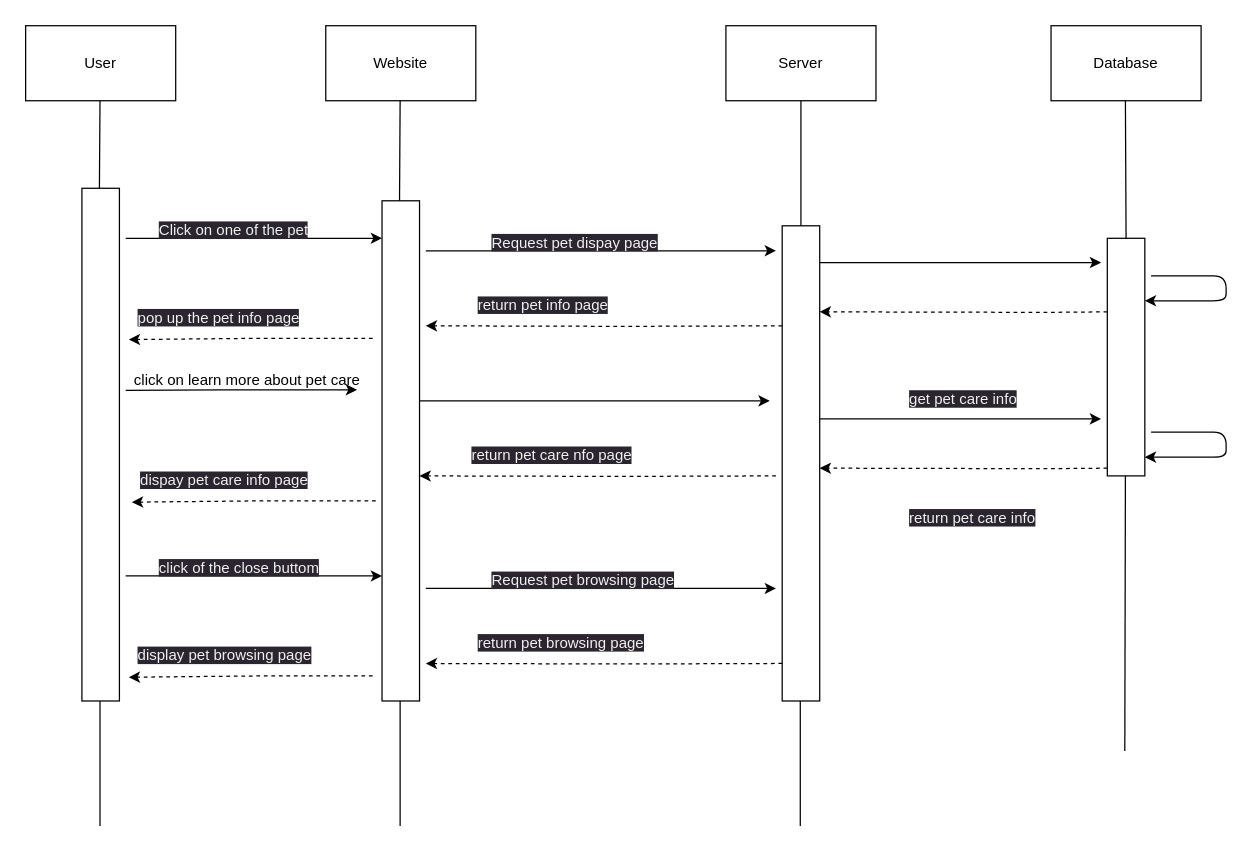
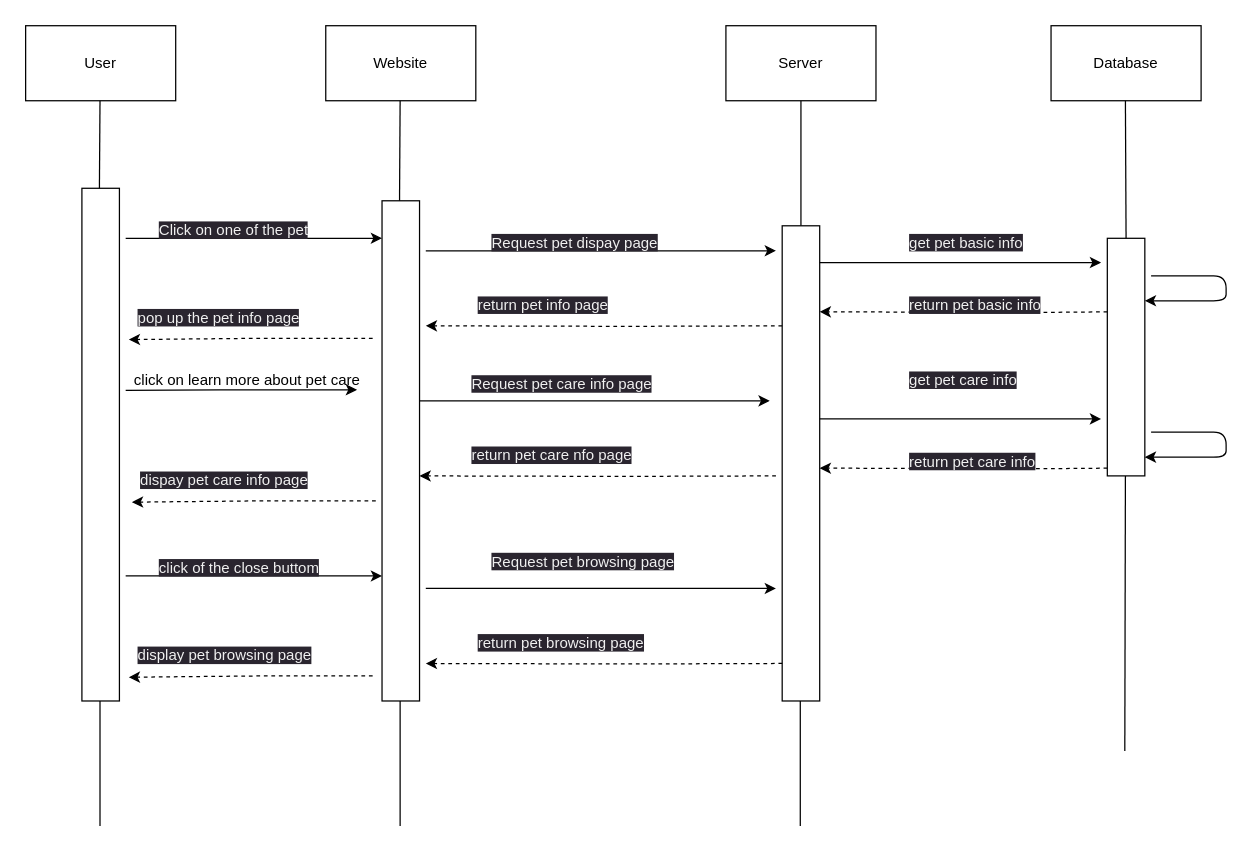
+ <mxCell id="26" value="&lt;span style=&quot;color: rgb(240, 240, 240); font-family: Helvetica; font-size: 12px; font-style: normal; font-variant-ligatures: normal; font-variant-caps: normal; font-weight: 400; letter-spacing: normal; orphans: 2; text-align: center; text-indent: 0px; text-transform: none; widows: 2; word-spacing: 0px; -webkit-text-stroke-width: 0px; background-color: rgb(42, 37, 47); text-decoration-thickness: initial; text-decoration-style: initial; text-decoration-color: initial; float: none; display: inline !important;&quot;&gt;get pet basic info&lt;br&gt;&lt;/span&gt;" style="text;whiteSpace=wrap;html=1;" vertex="1" parent="1"><mxGeometry x="725" y="180" width="100" height="20" as="geometry" /></mxCell>
+ <mxCell id="28" value="&lt;span style=&quot;color: rgb(240, 240, 240); font-family: Helvetica; font-size: 12px; font-style: normal; font-variant-ligatures: normal; font-variant-caps: normal; font-weight: 400; letter-spacing: normal; orphans: 2; text-align: center; text-indent: 0px; text-transform: none; widows: 2; word-spacing: 0px; -webkit-text-stroke-width: 0px; background-color: rgb(42, 37, 47); text-decoration-thickness: initial; text-decoration-style: initial; text-decoration-color: initial; float: none; display: inline !important;&quot;&gt;return pet basic info&lt;br&gt;&lt;/span&gt;" style="text;whiteSpace=wrap;html=1;" vertex="1" parent="1"><mxGeometry x="725" y="230" width="120" height="20" as="geometry" /></mxCell>
+ <mxCell id="23" value="&lt;span style=&quot;color: rgb(240, 240, 240); font-family: Helvetica; font-size: 12px; font-style: normal; font-variant-ligatures: normal; font-variant-caps: normal; font-weight: 400; letter-spacing: normal; orphans: 2; text-align: center; text-indent: 0px; text-transform: none; widows: 2; word-spacing: 0px; -webkit-text-stroke-width: 0px; background-color: rgb(42, 37, 47); text-decoration-thickness: initial; text-decoration-style: initial; text-decoration-color: initial; float: none; display: inline !important;&quot;&gt;Request pet care info&amp;nbsp;page&lt;br&gt;&lt;/span&gt;" style="text;whiteSpace=wrap;html=1;" vertex="1" parent="1"><mxGeometry x="375" y="293.09" width="180" height="20" as="geometry" /></mxCell>
- <mxCell id="14" value="&lt;span style=&quot;color: rgb(240, 240, 240); font-family: Helvetica; font-size: 12px; font-style: normal; font-variant-ligatures: normal; font-variant-caps: normal; font-weight: 400; letter-spacing: normal; orphans: 2; text-align: center; text-indent: 0px; text-transform: none; widows: 2; word-spacing: 0px; -webkit-text-stroke-width: 0px; background-color: rgb(42, 37, 47); text-decoration-thickness: initial; text-decoration-style: initial; text-decoration-color: initial; float: none; display: inline !important;&quot;&gt;get pet care info&lt;br&gt;&lt;/span&gt;" style="text;whiteSpace=wrap;html=1;" vertex="1" parent="1"><mxGeometry x="725" y="305" width="100" height="20" as="geometry" /></mxCell>
+ <mxCell id="14" value="&lt;span style=&quot;color: rgb(240, 240, 240); font-family: Helvetica; font-size: 12px; font-style: normal; font-variant-ligatures: normal; font-variant-caps: normal; font-weight: 400; letter-spacing: normal; orphans: 2; text-align: center; text-indent: 0px; text-transform: none; widows: 2; word-spacing: 0px; -webkit-text-stroke-width: 0px; background-color: rgb(42, 37, 47); text-decoration-thickness: initial; text-decoration-style: initial; text-decoration-color: initial; float: none; display: inline !important;&quot;&gt;get pet care info&lt;br&gt;&lt;/span&gt;" style="text;whiteSpace=wrap;html=1;" vertex="1" parent="1"><mxGeometry x="725" y="290" width="100" height="20" as="geometry" /></mxCell>
- <mxCell id="18" value="&lt;span style=&quot;color: rgb(240, 240, 240); font-family: Helvetica; font-size: 12px; font-style: normal; font-variant-ligatures: normal; font-variant-caps: normal; font-weight: 400; letter-spacing: normal; orphans: 2; text-align: center; text-indent: 0px; text-transform: none; widows: 2; word-spacing: 0px; -webkit-text-stroke-width: 0px; background-color: rgb(42, 37, 47); text-decoration-thickness: initial; text-decoration-style: initial; text-decoration-color: initial; float: none; display: inline !important;&quot;&gt;return pet care info&lt;br&gt;&lt;/span&gt;" style="text;whiteSpace=wrap;html=1;" vertex="1" parent="1"><mxGeometry x="725" y="400" width="120" height="20" as="geometry" /></mxCell>
+ <mxCell id="18" value="&lt;span style=&quot;color: rgb(240, 240, 240); font-family: Helvetica; font-size: 12px; font-style: normal; font-variant-ligatures: normal; font-variant-caps: normal; font-weight: 400; letter-spacing: normal; orphans: 2; text-align: center; text-indent: 0px; text-transform: none; widows: 2; word-spacing: 0px; -webkit-text-stroke-width: 0px; background-color: rgb(42, 37, 47); text-decoration-thickness: initial; text-decoration-style: initial; text-decoration-color: initial; float: none; display: inline !important;&quot;&gt;return pet care info&lt;br&gt;&lt;/span&gt;" style="text;whiteSpace=wrap;html=1;" vertex="1" parent="1"><mxGeometry x="725" y="355" width="120" height="20" as="geometry" /></mxCell>
- <mxCell id="35" value="&lt;span style=&quot;color: rgb(240, 240, 240); font-family: Helvetica; font-size: 12px; font-style: normal; font-variant-ligatures: normal; font-variant-caps: normal; font-weight: 400; letter-spacing: normal; orphans: 2; text-align: center; text-indent: 0px; text-transform: none; widows: 2; word-spacing: 0px; -webkit-text-stroke-width: 0px; background-color: rgb(42, 37, 47); text-decoration-thickness: initial; text-decoration-style: initial; text-decoration-color: initial; float: none; display: inline !important;&quot;&gt;Request pet browsing page&lt;br&gt;&lt;/span&gt;" style="text;whiteSpace=wrap;html=1;" vertex="1" parent="1"><mxGeometry x="391" y="450" width="180" height="20" as="geometry" /></mxCell>
+ <mxCell id="35" value="&lt;span style=&quot;color: rgb(240, 240, 240); font-family: Helvetica; font-size: 12px; font-style: normal; font-variant-ligatures: normal; font-variant-caps: normal; font-weight: 400; letter-spacing: normal; orphans: 2; text-align: center; text-indent: 0px; text-transform: none; widows: 2; word-spacing: 0px; -webkit-text-stroke-width: 0px; background-color: rgb(42, 37, 47); text-decoration-thickness: initial; text-decoration-style: initial; text-decoration-color: initial; float: none; display: inline !important;&quot;&gt;Request pet browsing page&lt;br&gt;&lt;/span&gt;" style="text;whiteSpace=wrap;html=1;" vertex="1" parent="1"><mxGeometry x="391" y="435" width="180" height="20" as="geometry" /></mxCell>
